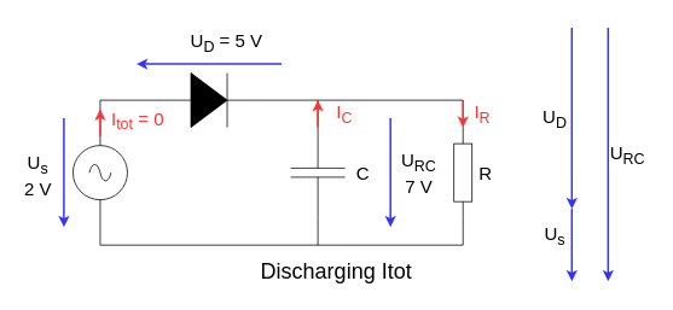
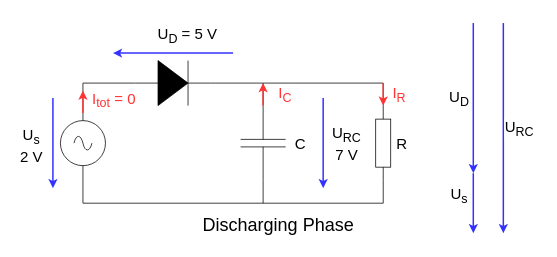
- <mxCell id="27" value="&lt;font style=&quot;font-size: 24px;&quot;&gt;Discharging Itot&lt;/font&gt;" style="text;html=1;align=center;verticalAlign=middle;whiteSpace=wrap;rounded=0;" vertex="1" parent="1"><mxGeometry x="262.5" y="280" width="215" height="40" as="geometry" /></mxCell>
+ <mxCell id="27" value="&lt;font style=&quot;font-size: 24px;&quot;&gt;Discharging Phase&lt;/font&gt;" style="text;html=1;align=center;verticalAlign=middle;whiteSpace=wrap;rounded=0;" vertex="1" parent="1"><mxGeometry x="262.5" y="280" width="215" height="40" as="geometry" /></mxCell>
